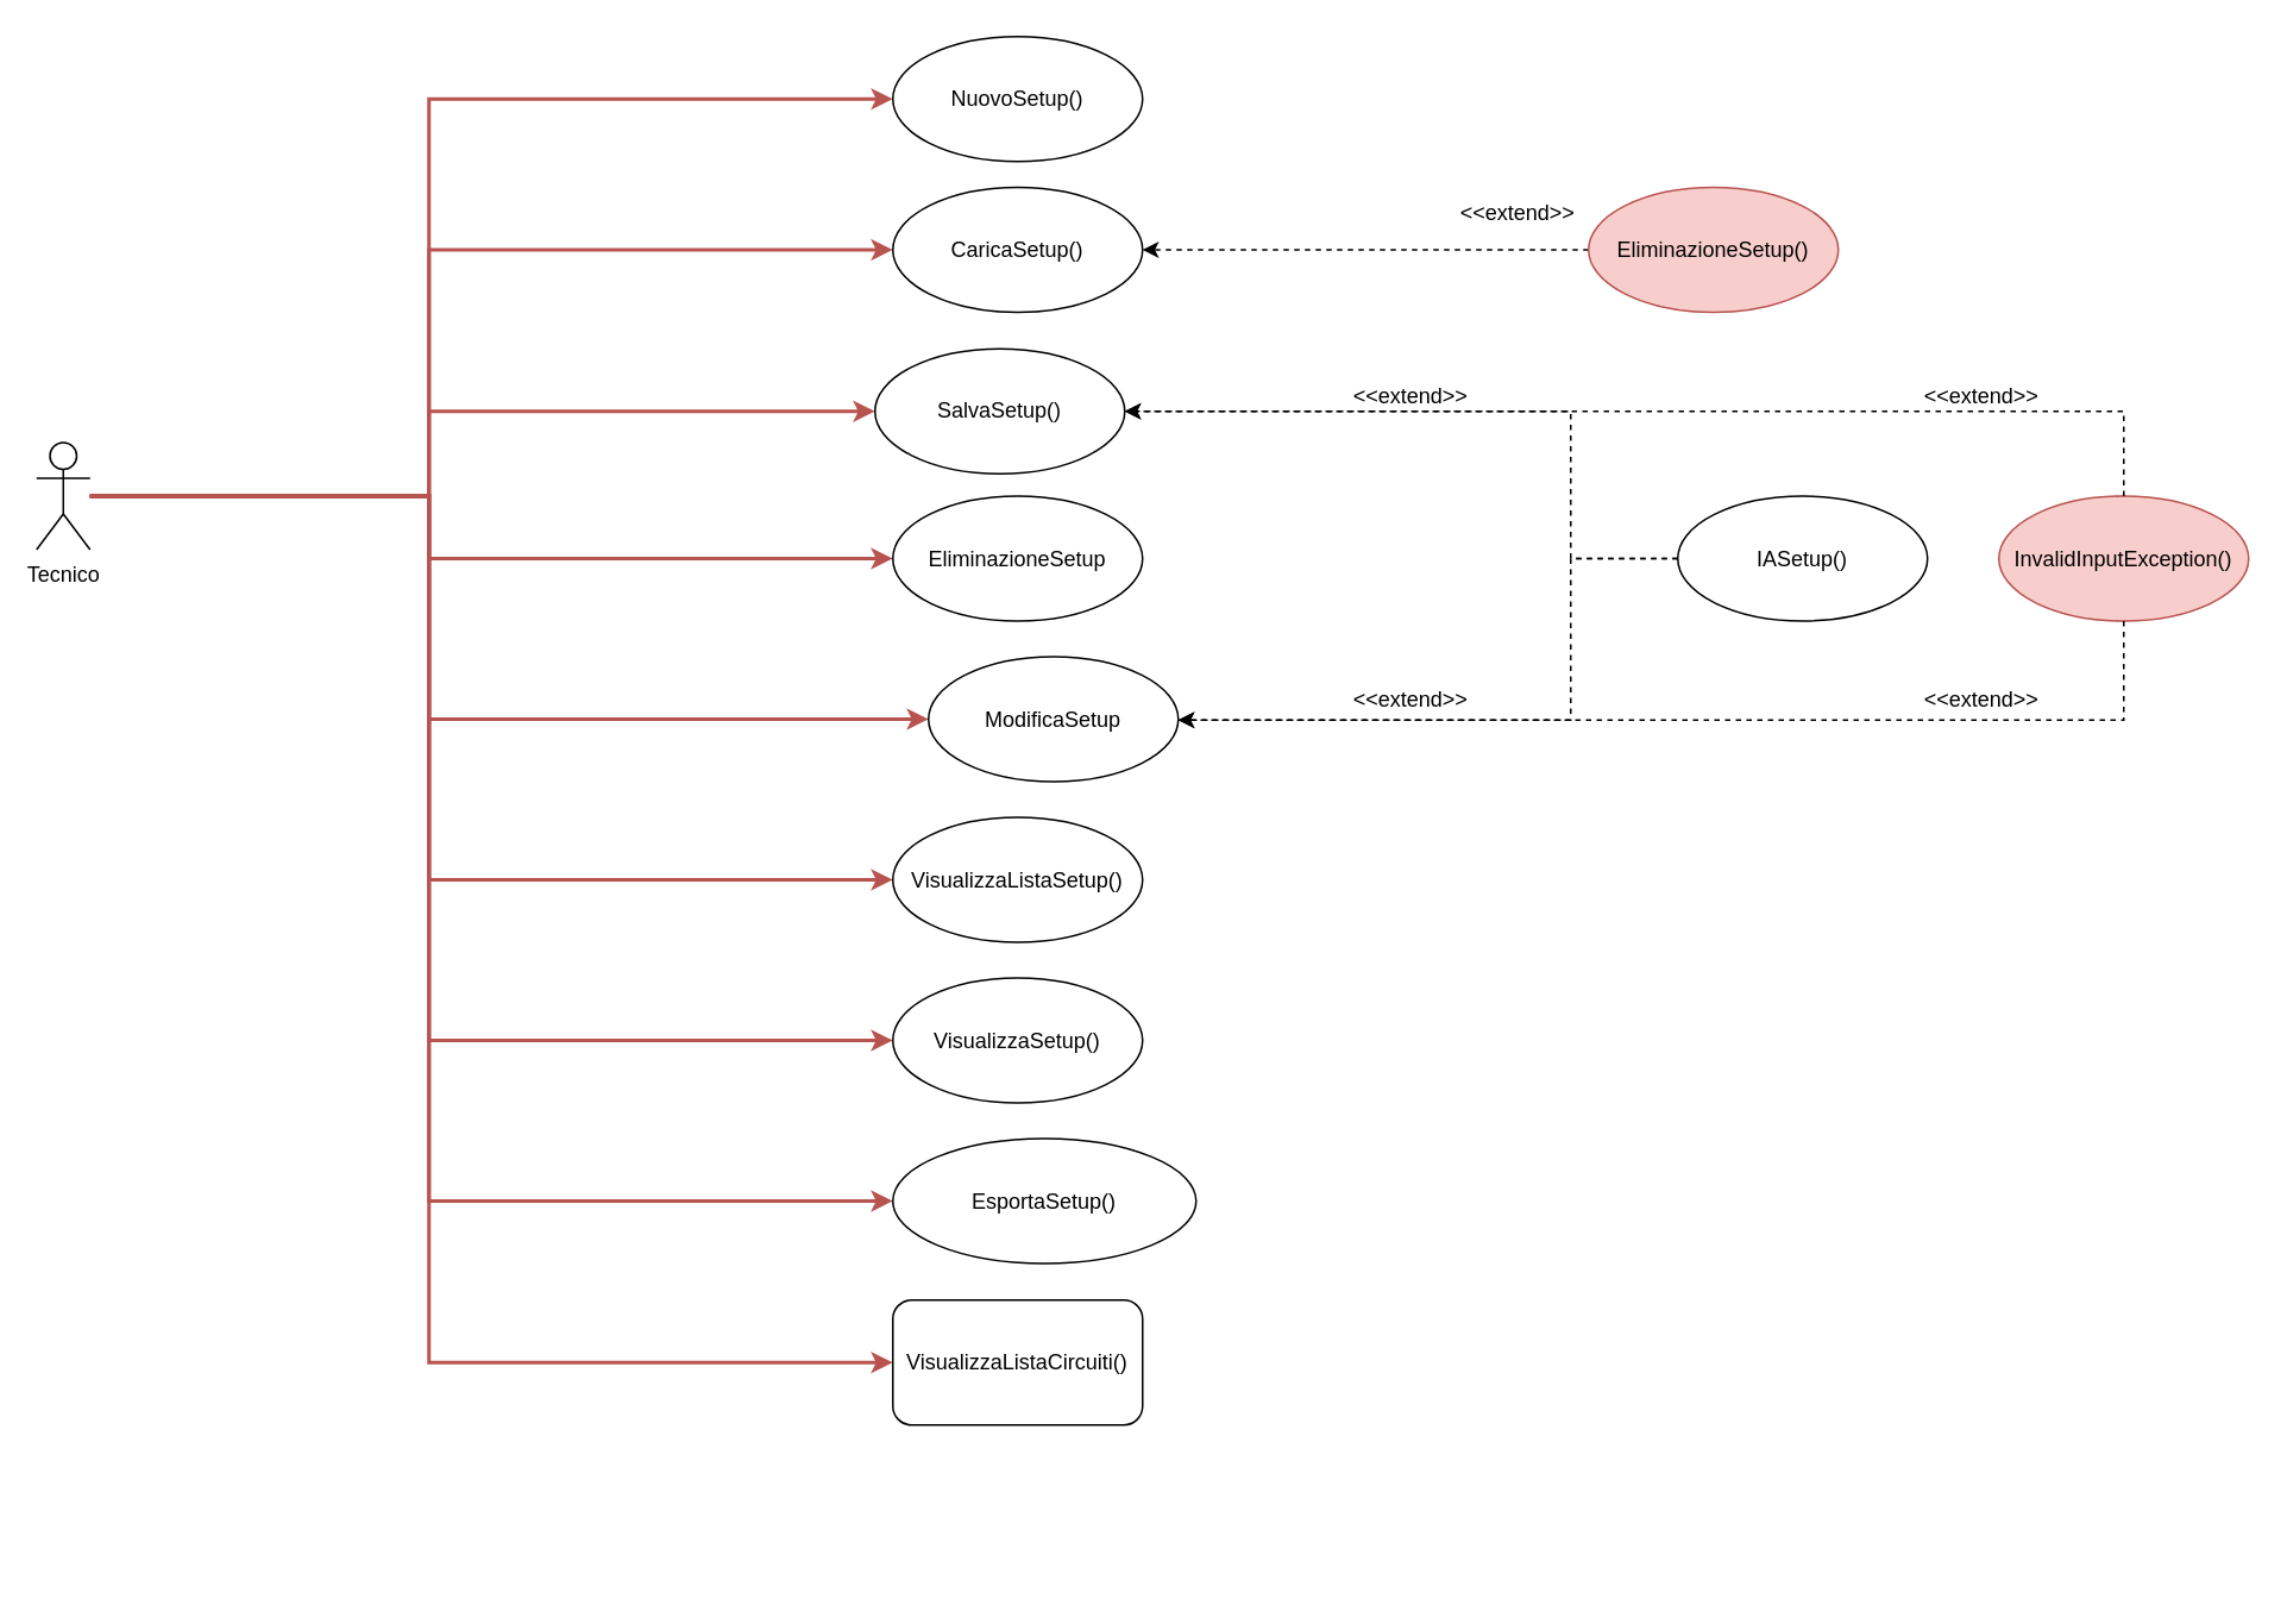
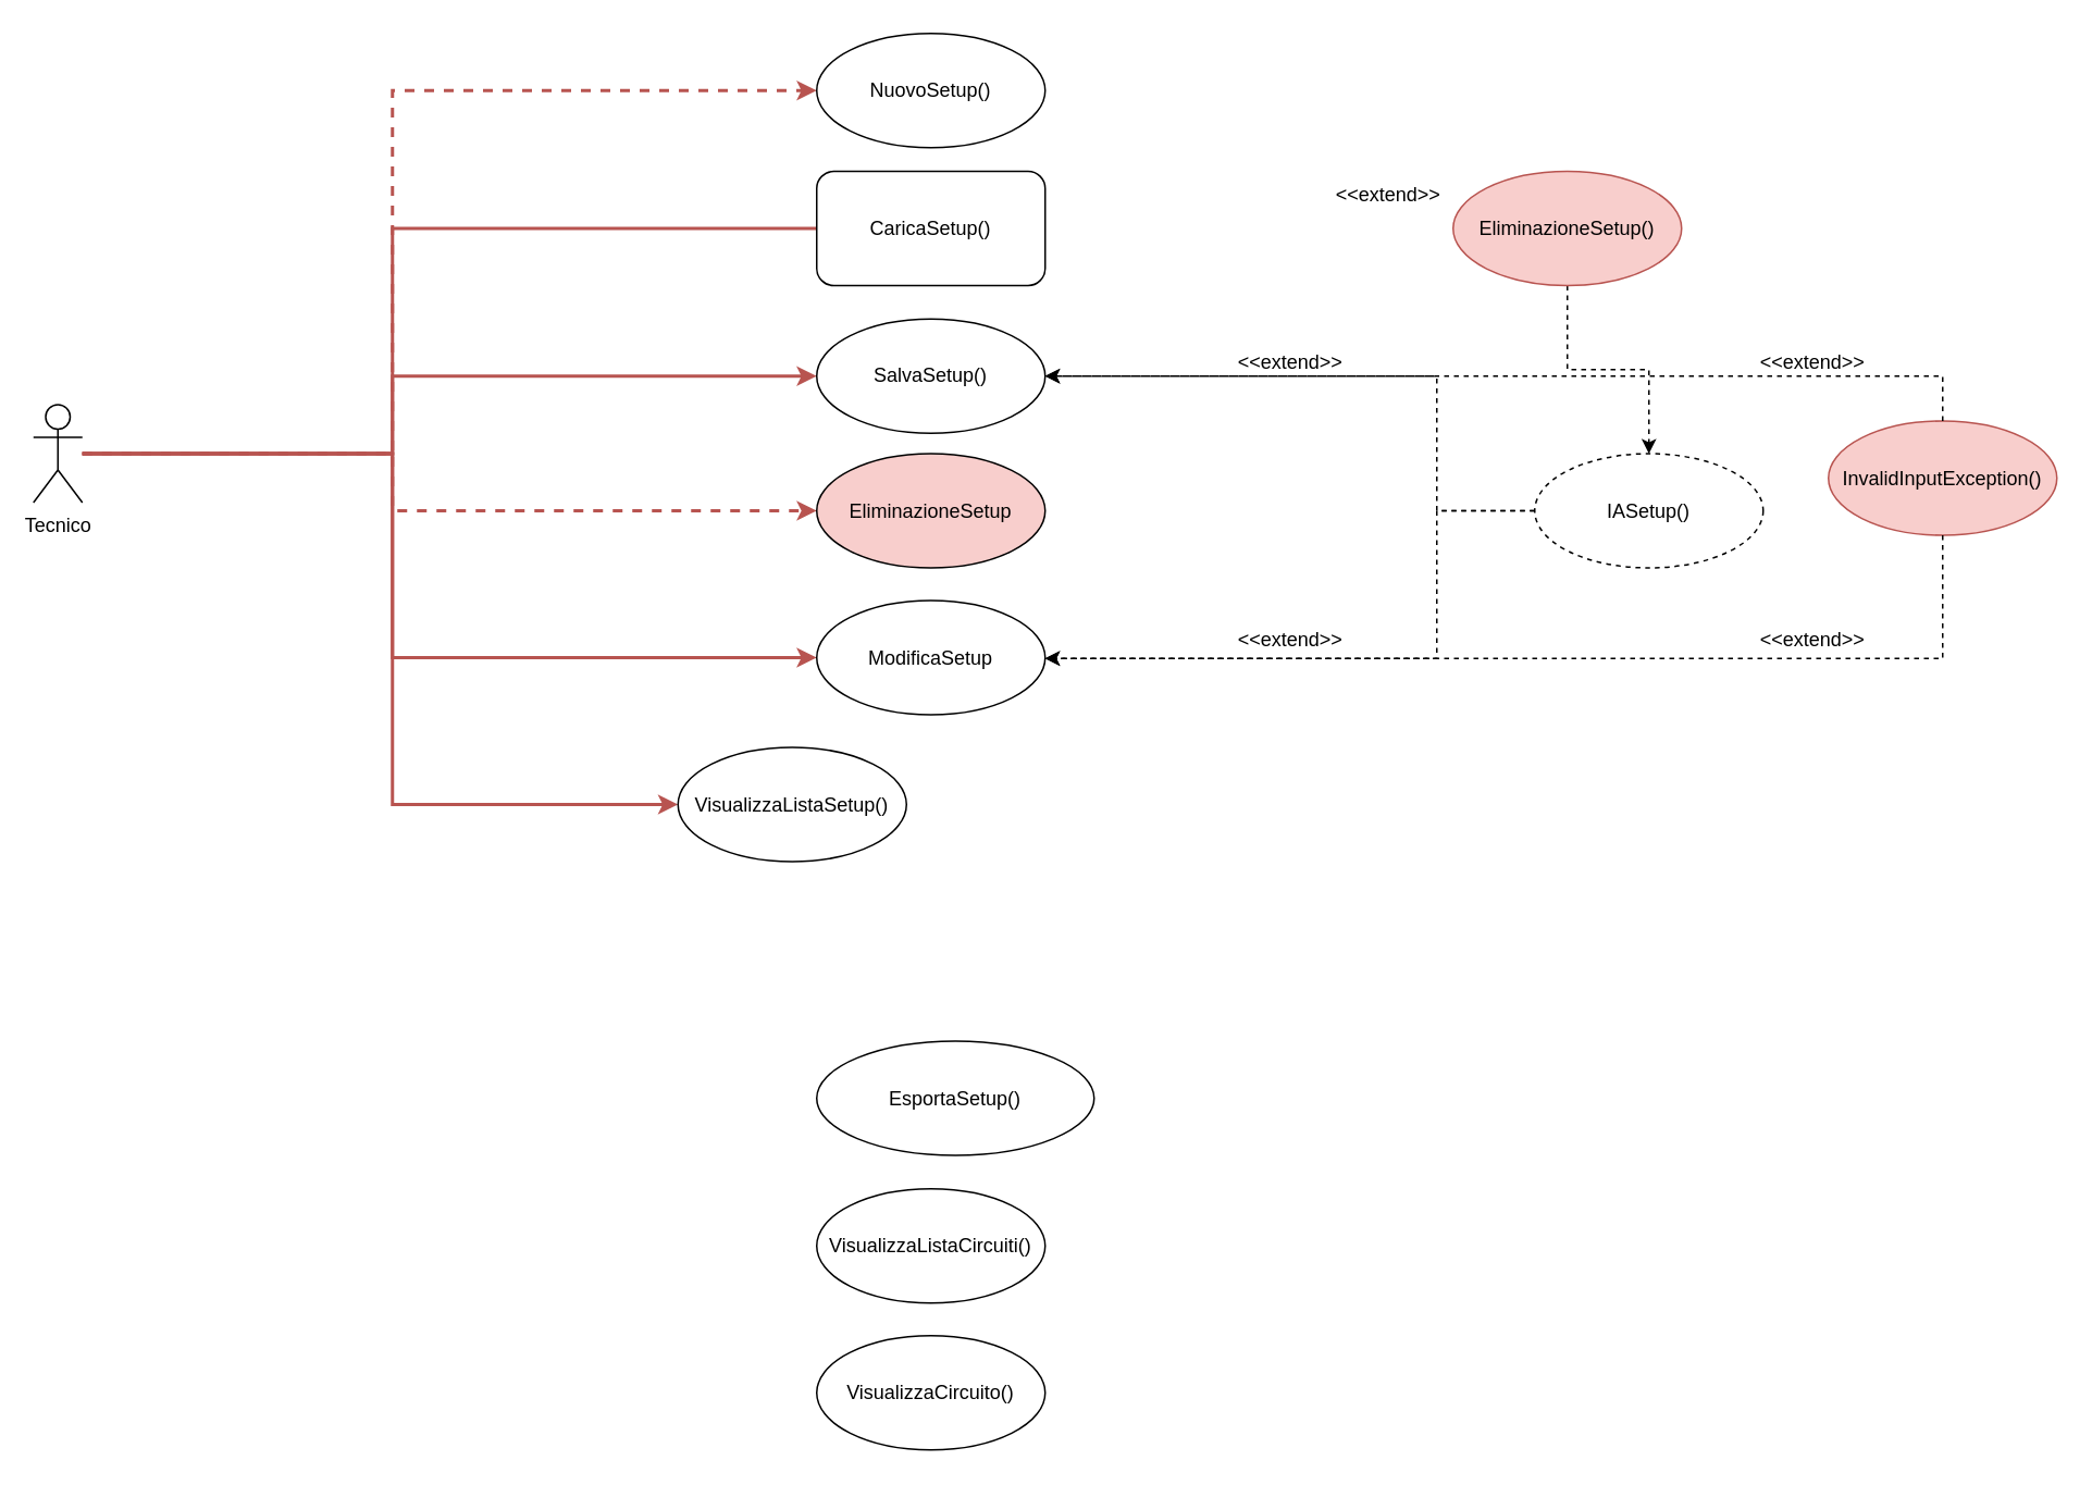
- <mxCell id="7" style="edgeStyle=orthogonalEdgeStyle;rounded=0;orthogonalLoop=1;jettySize=auto;html=1;entryX=0;entryY=0.5;entryDx=0;entryDy=0;strokeWidth=2;strokeColor=#B85450;" parent="1" source="16" target="18" edge="1"><mxGeometry relative="1" as="geometry"><Array as="points"><mxPoint x="240" y="277.5" /><mxPoint x="240" y="55.5" /></Array></mxGeometry></mxCell>
+ <mxCell id="7" style="edgeStyle=orthogonalEdgeStyle;rounded=0;orthogonalLoop=1;jettySize=auto;html=1;entryX=0;entryY=0.5;entryDx=0;entryDy=0;strokeWidth=2;strokeColor=#B85450;dashed=1;" parent="1" source="16" target="18" edge="1"><mxGeometry relative="1" as="geometry"><Array as="points"><mxPoint x="240" y="277.5" /><mxPoint x="240" y="55.5" /></Array></mxGeometry></mxCell>
- <mxCell id="8" style="edgeStyle=orthogonalEdgeStyle;rounded=0;orthogonalLoop=1;jettySize=auto;html=1;entryX=0;entryY=0.5;entryDx=0;entryDy=0;strokeWidth=2;strokeColor=#B85450;" parent="1" source="16" target="19" edge="1"><mxGeometry relative="1" as="geometry"><Array as="points"><mxPoint x="240" y="277.5" /><mxPoint x="240" y="139.5" /></Array></mxGeometry></mxCell>
+ <mxCell id="8" style="edgeStyle=orthogonalEdgeStyle;rounded=0;orthogonalLoop=1;jettySize=auto;html=1;entryX=0;entryY=0.5;entryDx=0;entryDy=0;strokeWidth=2;strokeColor=#B85450;endArrow=none;" parent="1" source="16" target="19" edge="1"><mxGeometry relative="1" as="geometry"><Array as="points"><mxPoint x="240" y="277.5" /><mxPoint x="240" y="139.5" /></Array></mxGeometry></mxCell>
- <mxCell id="19" value="CaricaSetup()" style="ellipse;whiteSpace=wrap;html=1;" parent="1" vertex="1"><mxGeometry x="500" y="104.5" width="140" height="70" as="geometry" /></mxCell>
+ <mxCell id="19" value="CaricaSetup()" style="whiteSpace=wrap;html=1;rounded=1;" parent="1" vertex="1"><mxGeometry x="500" y="104.5" width="140" height="70" as="geometry" /></mxCell>
- <mxCell id="2" style="edgeStyle=orthogonalEdgeStyle;rounded=0;orthogonalLoop=1;jettySize=auto;html=1;dashed=1;" parent="1" source="3" target="19" edge="1"><mxGeometry relative="1" as="geometry" /></mxCell>
+ <mxCell id="2" style="edgeStyle=orthogonalEdgeStyle;rounded=0;orthogonalLoop=1;jettySize=auto;html=1;dashed=1;" parent="1" source="3" target="27" edge="1"><mxGeometry relative="1" as="geometry" /></mxCell>
- <mxCell id="20" value="SalvaSetup()" style="ellipse;whiteSpace=wrap;html=1;" parent="1" vertex="1"><mxGeometry x="490" y="195" width="140" height="70" as="geometry" /></mxCell>
+ <mxCell id="20" value="SalvaSetup()" style="ellipse;whiteSpace=wrap;html=1;" parent="1" vertex="1"><mxGeometry x="500" y="195" width="140" height="70" as="geometry" /></mxCell>
- <mxCell id="14" style="edgeStyle=orthogonalEdgeStyle;rounded=0;orthogonalLoop=1;jettySize=auto;html=1;strokeColor=#B85450;strokeWidth=2;" parent="1" source="16" target="24" edge="1"><mxGeometry relative="1" as="geometry"><Array as="points"><mxPoint x="240" y="277.5" /><mxPoint x="240" y="312.5" /></Array></mxGeometry></mxCell>
+ <mxCell id="14" style="edgeStyle=orthogonalEdgeStyle;rounded=0;orthogonalLoop=1;jettySize=auto;html=1;strokeColor=#B85450;strokeWidth=2;dashed=1;" parent="1" source="16" target="24" edge="1"><mxGeometry relative="1" as="geometry"><Array as="points"><mxPoint x="240" y="277.5" /><mxPoint x="240" y="312.5" /></Array></mxGeometry></mxCell>
- <mxCell id="24" value="EliminazioneSetup" style="ellipse;whiteSpace=wrap;html=1;" parent="1" vertex="1"><mxGeometry x="500" y="277.5" width="140" height="70" as="geometry" /></mxCell>
+ <mxCell id="24" value="EliminazioneSetup" style="ellipse;whiteSpace=wrap;html=1;fillColor=#f8cecc;" parent="1" vertex="1"><mxGeometry x="500" y="277.5" width="140" height="70" as="geometry" /></mxCell>
- <mxCell id="27" value="IASetup()" style="ellipse;whiteSpace=wrap;html=1;" parent="1" vertex="1"><mxGeometry x="940" y="277.5" width="140" height="70" as="geometry" /></mxCell>
+ <mxCell id="27" value="IASetup()" style="ellipse;whiteSpace=wrap;html=1;dashed=1;" parent="1" vertex="1"><mxGeometry x="940" y="277.5" width="140" height="70" as="geometry" /></mxCell>
- <mxCell id="4" value="InvalidInputException()" style="ellipse;whiteSpace=wrap;html=1;fillColor=#f8cecc;strokeColor=#b85450;" parent="1" vertex="1"><mxGeometry x="1120" y="277.5" width="140" height="70" as="geometry" /></mxCell>
+ <mxCell id="4" value="InvalidInputException()" style="ellipse;whiteSpace=wrap;html=1;fillColor=#f8cecc;strokeColor=#b85450;" parent="1" vertex="1"><mxGeometry x="1120" y="257.5" width="140" height="70" as="geometry" /></mxCell>
- <mxCell id="25" value="ModificaSetup" style="ellipse;whiteSpace=wrap;html=1;" parent="1" vertex="1"><mxGeometry x="520" y="367.5" width="140" height="70" as="geometry" /></mxCell>
+ <mxCell id="25" value="ModificaSetup" style="ellipse;whiteSpace=wrap;html=1;" parent="1" vertex="1"><mxGeometry x="500" y="367.5" width="140" height="70" as="geometry" /></mxCell>
- <mxCell id="22" value="VisualizzaListaSetup()" style="ellipse;whiteSpace=wrap;html=1;" parent="1" vertex="1"><mxGeometry x="500" y="457.5" width="140" height="70" as="geometry" /></mxCell>
+ <mxCell id="22" value="VisualizzaListaSetup()" style="ellipse;whiteSpace=wrap;html=1;" parent="1" vertex="1"><mxGeometry x="415" y="457.5" width="140" height="70" as="geometry" /></mxCell>
- <mxCell id="11" style="edgeStyle=orthogonalEdgeStyle;rounded=0;orthogonalLoop=1;jettySize=auto;html=1;entryX=0;entryY=0.5;entryDx=0;entryDy=0;strokeWidth=2;strokeColor=#B85450;" parent="1" source="16" target="21" edge="1"><mxGeometry relative="1" as="geometry"><Array as="points"><mxPoint x="240" y="277.5" /><mxPoint x="240" y="582.5" /></Array></mxGeometry></mxCell>
- <mxCell id="21" value="VisualizzaSetup()" style="ellipse;whiteSpace=wrap;html=1;" parent="1" vertex="1"><mxGeometry x="500" y="547.5" width="140" height="70" as="geometry" /></mxCell>
- <mxCell id="12" style="edgeStyle=orthogonalEdgeStyle;rounded=0;orthogonalLoop=1;jettySize=auto;html=1;entryX=0;entryY=0.5;entryDx=0;entryDy=0;strokeWidth=2;strokeColor=#B85450;" parent="1" source="16" target="17" edge="1"><mxGeometry relative="1" as="geometry"><Array as="points"><mxPoint x="240" y="277.5" /><mxPoint x="240" y="672.5" /></Array></mxGeometry></mxCell>
- <mxCell id="13" style="edgeStyle=orthogonalEdgeStyle;rounded=0;orthogonalLoop=1;jettySize=auto;html=1;entryX=0;entryY=0.5;entryDx=0;entryDy=0;strokeWidth=2;strokeColor=#B85450;" parent="1" source="16" target="23" edge="1"><mxGeometry relative="1" as="geometry"><Array as="points"><mxPoint x="240" y="278" /><mxPoint x="240" y="763" /></Array></mxGeometry></mxCell>
- <mxCell id="23" value="VisualizzaListaCircuiti()" style="whiteSpace=wrap;html=1;rounded=1;" parent="1" vertex="1"><mxGeometry x="500" y="728" width="140" height="70" as="geometry" /></mxCell>
+ <mxCell id="23" value="VisualizzaListaCircuiti()" style="ellipse;whiteSpace=wrap;html=1;" parent="1" vertex="1"><mxGeometry x="500" y="728" width="140" height="70" as="geometry" /></mxCell>
+ <mxCell id="26" value="VisualizzaCircuito()" style="ellipse;whiteSpace=wrap;html=1;" parent="1" vertex="1"><mxGeometry x="500" y="818" width="140" height="70" as="geometry" /></mxCell>
